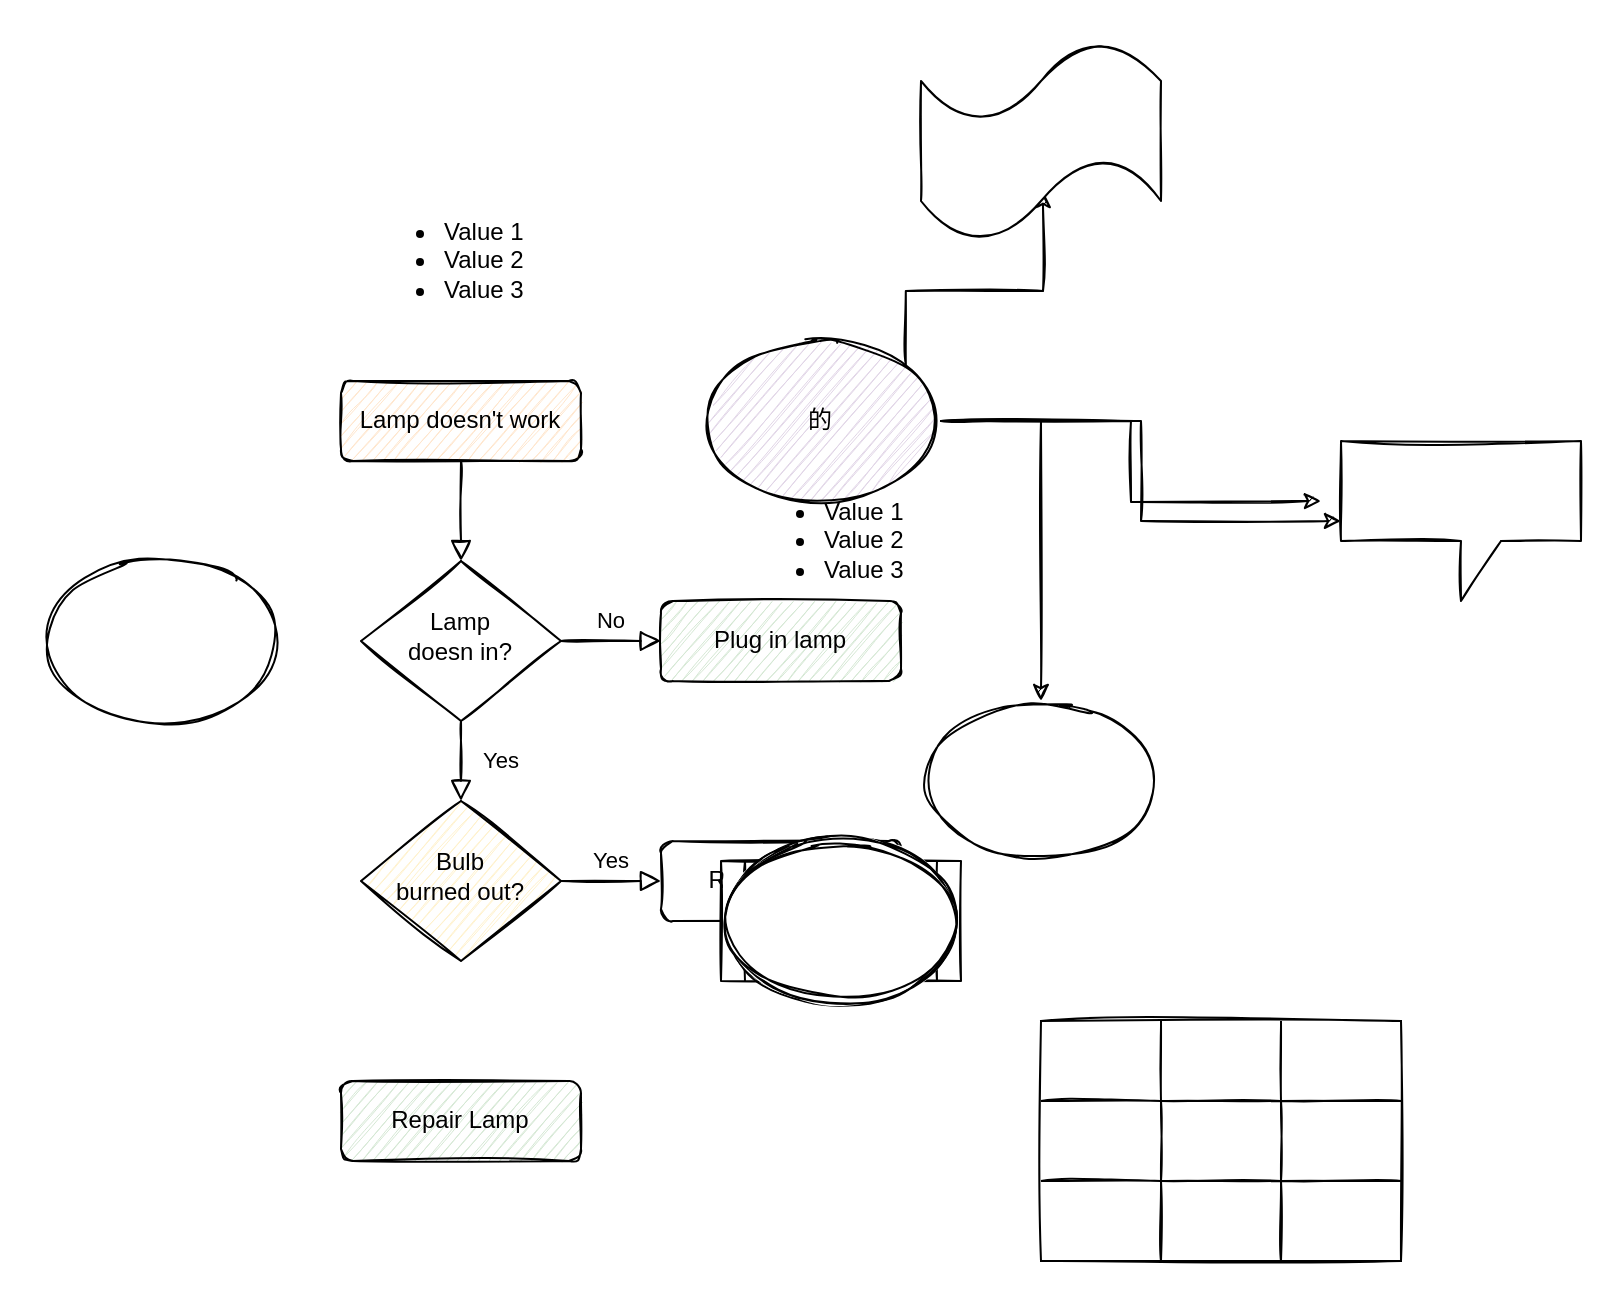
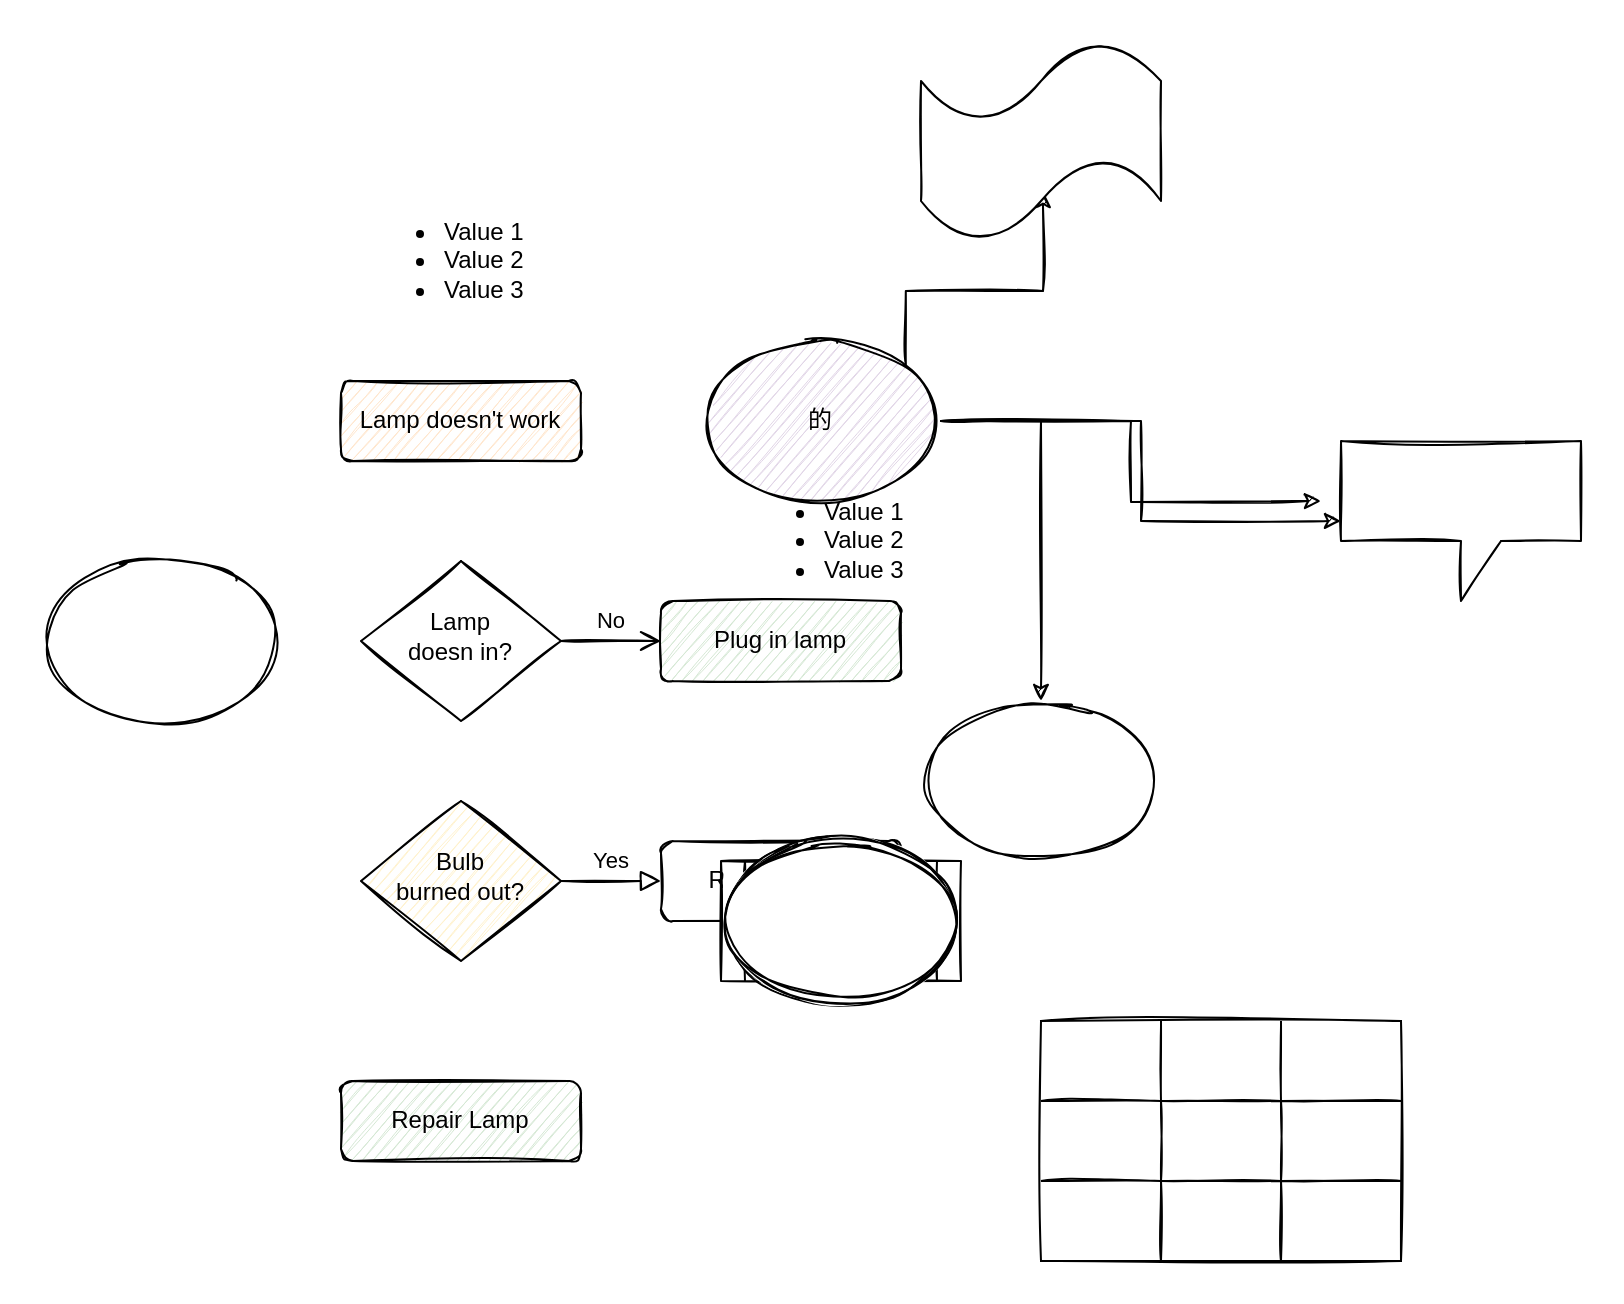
- <mxCell id="2" value="" style="rounded=0;html=1;jettySize=auto;orthogonalLoop=1;fontSize=11;endArrow=block;endFill=0;endSize=8;strokeWidth=1;shadow=0;labelBackgroundColor=none;edgeStyle=orthogonalEdgeStyle;sketch=1;" parent="1" source="3" target="6" edge="1"><mxGeometry relative="1" as="geometry" /></mxCell>
- <mxCell id="5" value="No" style="edgeStyle=orthogonalEdgeStyle;rounded=0;html=1;jettySize=auto;orthogonalLoop=1;fontSize=11;endArrow=block;endFill=0;endSize=8;strokeWidth=1;shadow=0;labelBackgroundColor=none;sketch=1;" parent="1" source="6" target="7" edge="1"><mxGeometry y="10" relative="1" as="geometry"><mxPoint as="offset" /></mxGeometry></mxCell>
+ <mxCell id="5" value="No" style="edgeStyle=orthogonalEdgeStyle;rounded=0;html=1;jettySize=auto;orthogonalLoop=1;fontSize=11;endArrow=open;endFill=0;endSize=8;strokeWidth=1;shadow=0;labelBackgroundColor=none;sketch=1;" parent="1" source="6" target="7" edge="1"><mxGeometry y="10" relative="1" as="geometry"><mxPoint as="offset" /></mxGeometry></mxCell>
- <mxCell id="4" value="Yes" style="rounded=0;html=1;jettySize=auto;orthogonalLoop=1;fontSize=11;endArrow=block;endFill=0;endSize=8;strokeWidth=1;shadow=0;labelBackgroundColor=none;edgeStyle=orthogonalEdgeStyle;sketch=1;" parent="1" source="6" target="9" edge="1"><mxGeometry y="20" relative="1" as="geometry"><mxPoint as="offset" /></mxGeometry></mxCell>
